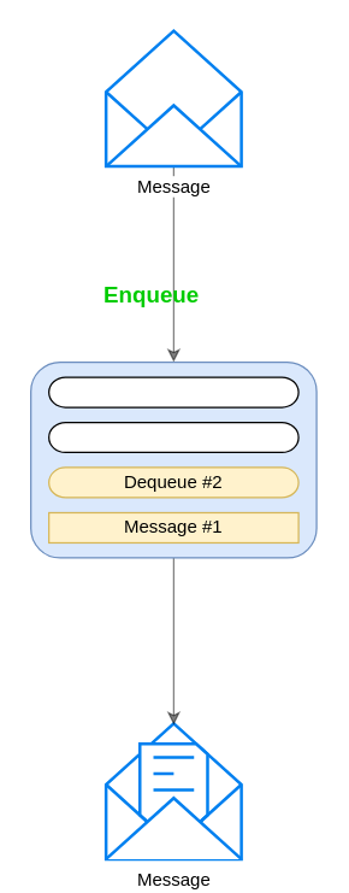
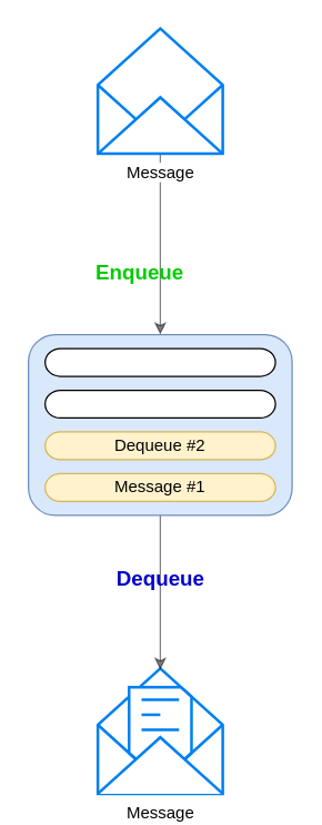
- <mxCell id="10" value="Message #1" style="whiteSpace=wrap;html=1;arcSize=55;fillColor=#fff2cc;strokeColor=#d6b656;rounded=0;" vertex="1" parent="1"><mxGeometry x="32" y="340" width="166" height="20" as="geometry" /></mxCell>
+ <mxCell id="10" value="Message #1" style="rounded=1;whiteSpace=wrap;html=1;arcSize=55;fillColor=#fff2cc;strokeColor=#d6b656;" vertex="1" parent="1"><mxGeometry x="32" y="340" width="166" height="20" as="geometry" /></mxCell>
+ <mxCell id="12" value="Dequeue" style="text;html=1;align=center;verticalAlign=middle;resizable=0;points=[];autosize=1;strokeColor=none;fillColor=none;fontColor=#0000CC;fontStyle=1;fontSize=15;" vertex="1" parent="1"><mxGeometry x="70" y="400" width="90" height="30" as="geometry" /></mxCell>
